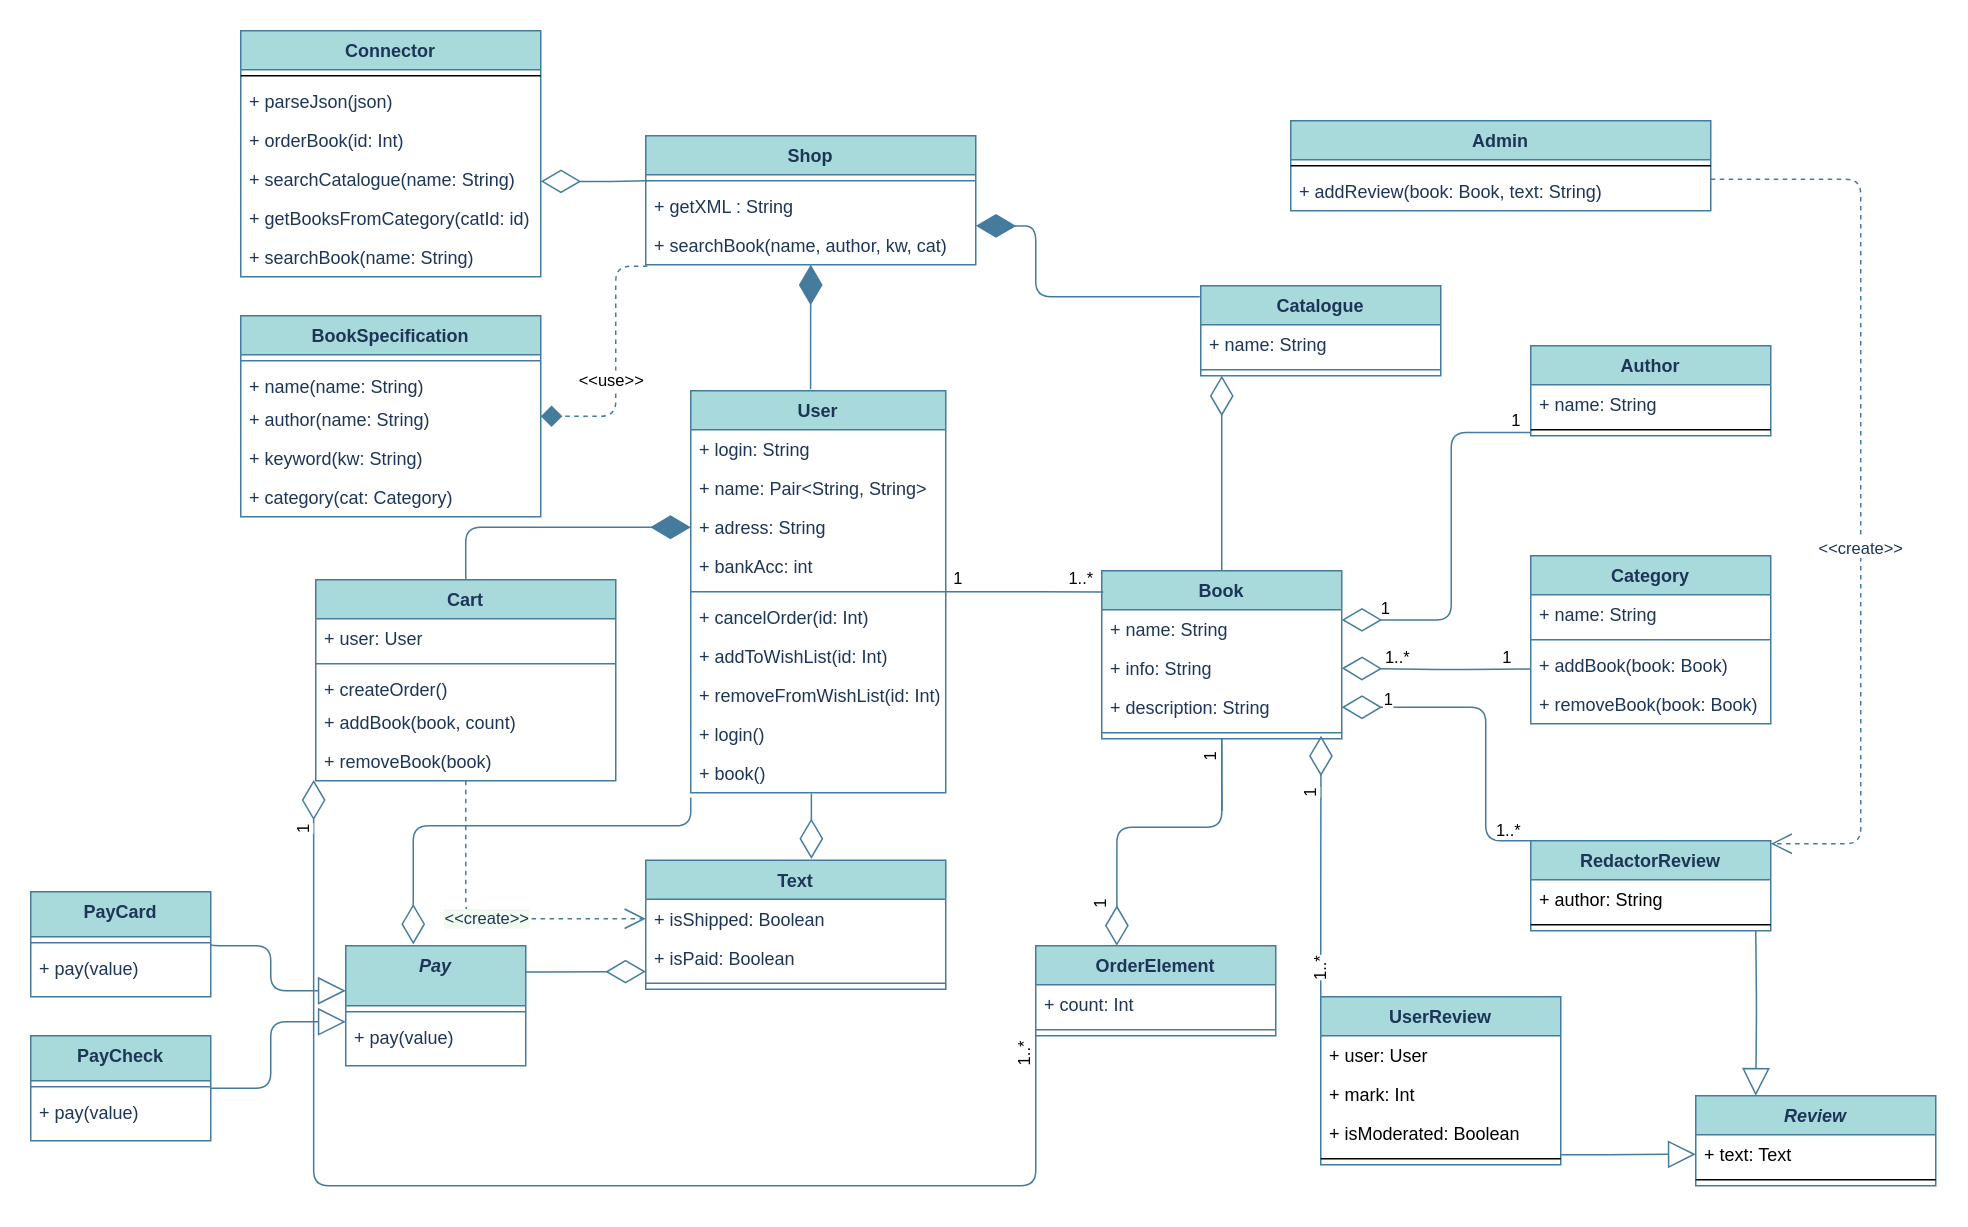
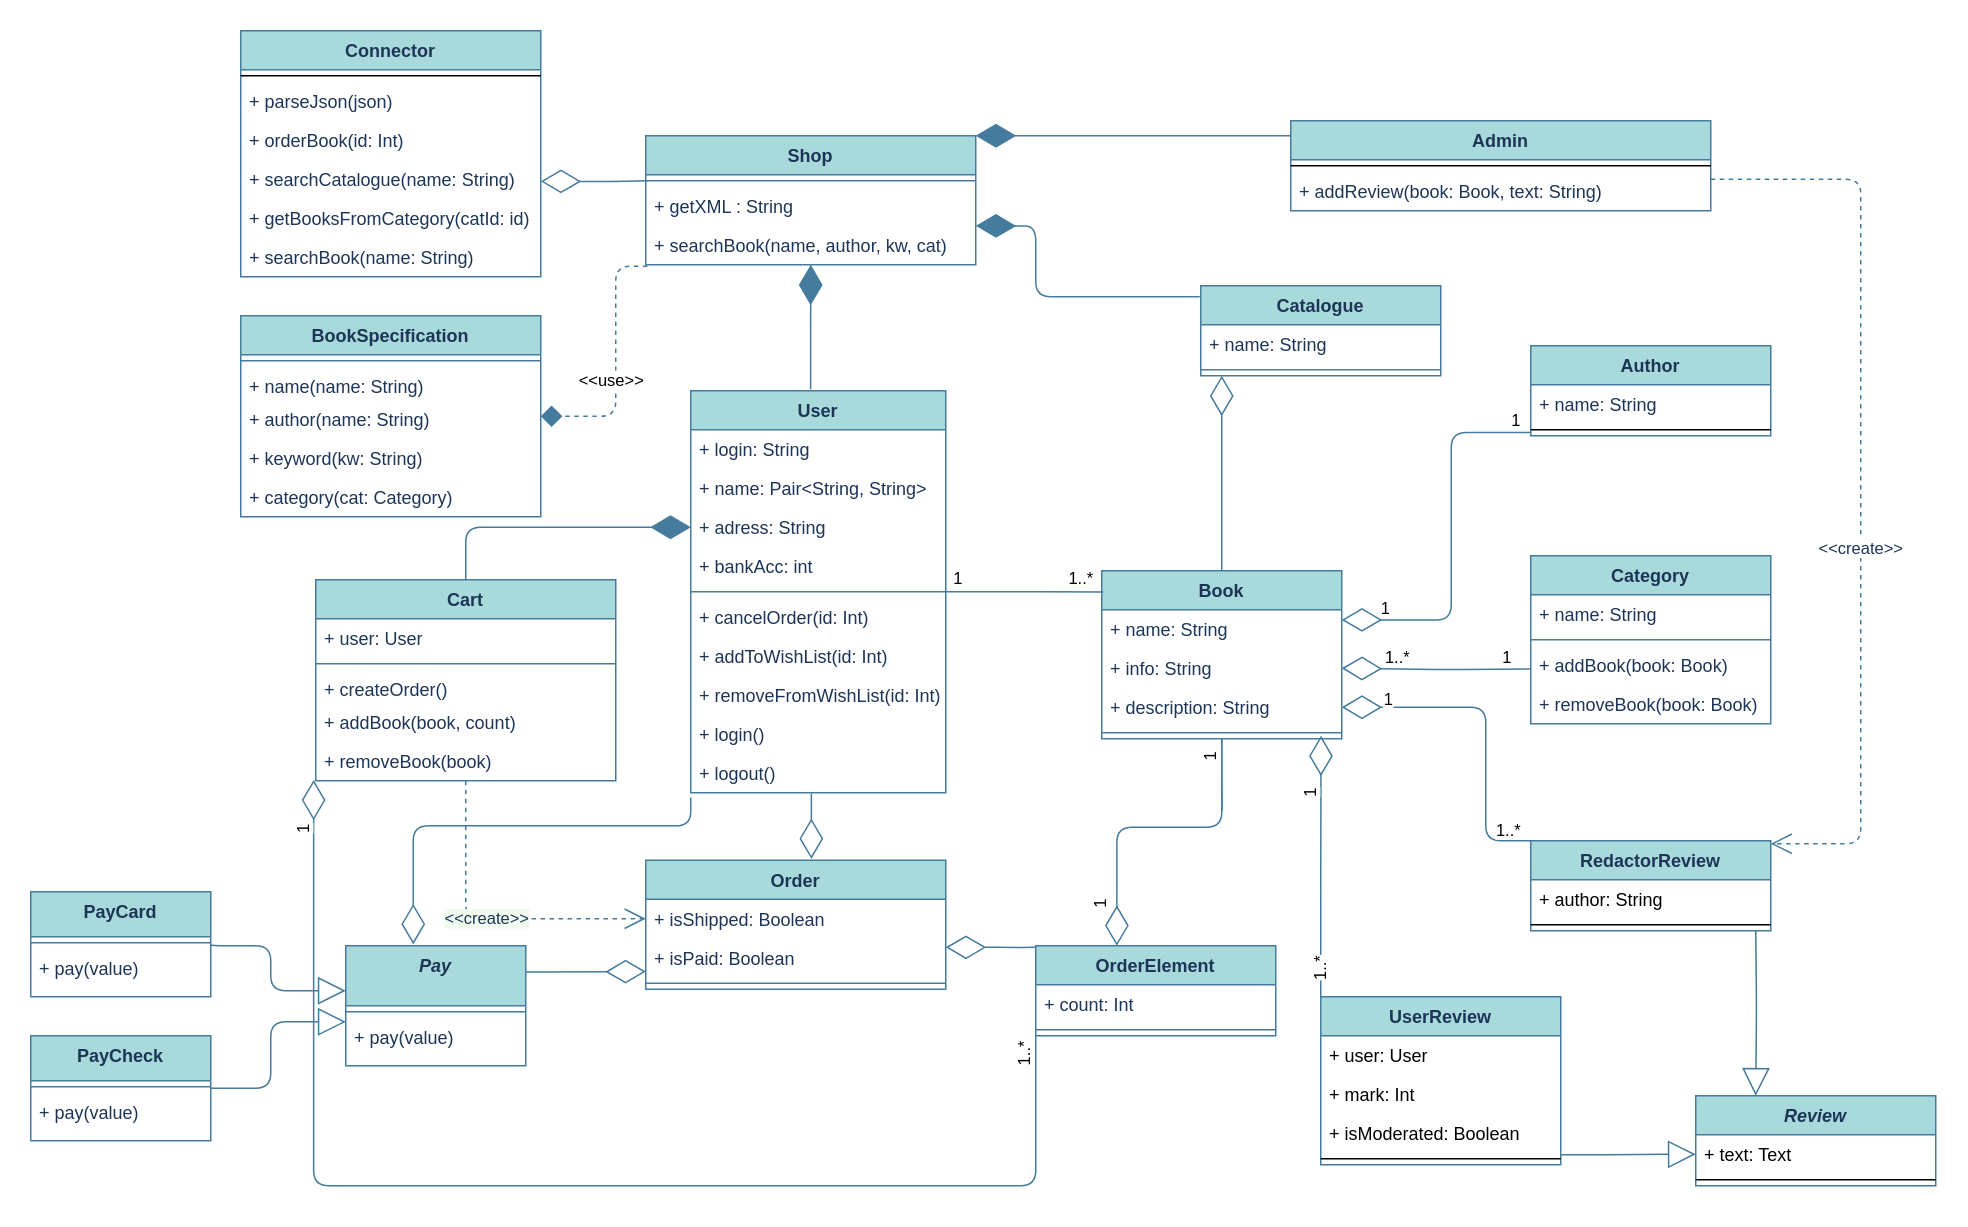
+ <mxCell id="58" style="edgeStyle=orthogonalEdgeStyle;curved=0;rounded=1;orthogonalLoop=1;jettySize=auto;html=1;exitX=0;exitY=0.166;exitDx=0;exitDy=0;strokeColor=#457B9D;fontColor=#1D3557;entryX=1;entryY=0;entryDx=0;entryDy=0;labelBackgroundColor=#F1FAEE;endFill=1;endArrow=diamondThin;endSize=24;exitPerimeter=0;" parent="1" source="55" target="6" edge="1"><mxGeometry relative="1" as="geometry"><mxPoint x="660" y="119" as="targetPoint" /><Array as="points"><mxPoint x="859" y="90" /></Array></mxGeometry></mxCell>
- <mxCell id="40" value="+ book()" style="text;strokeColor=none;fillColor=none;align=left;verticalAlign=top;spacingLeft=4;spacingRight=4;overflow=hidden;rotatable=0;points=[[0,0.5],[1,0.5]];portConstraint=eastwest;fontColor=#1D3557;" parent="30" vertex="1"><mxGeometry y="242" width="170" height="26" as="geometry" /></mxCell>
+ <mxCell id="40" value="+ logout()" style="text;strokeColor=none;fillColor=none;align=left;verticalAlign=top;spacingLeft=4;spacingRight=4;overflow=hidden;rotatable=0;points=[[0,0.5],[1,0.5]];portConstraint=eastwest;fontColor=#1D3557;" parent="30" vertex="1"><mxGeometry y="242" width="170" height="26" as="geometry" /></mxCell>
- <mxCell id="70" value="Text" style="swimlane;fontStyle=1;align=center;verticalAlign=top;childLayout=stackLayout;horizontal=1;startSize=26;horizontalStack=0;resizeParent=1;resizeParentMax=0;resizeLast=0;collapsible=1;marginBottom=0;fillColor=#A8DADC;strokeColor=#457B9D;fontColor=#1D3557;" parent="1" vertex="1"><mxGeometry x="430" y="573" width="200" height="86" as="geometry" /></mxCell>
+ <mxCell id="70" value="Order" style="swimlane;fontStyle=1;align=center;verticalAlign=top;childLayout=stackLayout;horizontal=1;startSize=26;horizontalStack=0;resizeParent=1;resizeParentMax=0;resizeLast=0;collapsible=1;marginBottom=0;fillColor=#A8DADC;strokeColor=#457B9D;fontColor=#1D3557;" parent="1" vertex="1"><mxGeometry x="430" y="573" width="200" height="86" as="geometry" /></mxCell>
+ <mxCell id="10" style="edgeStyle=orthogonalEdgeStyle;rounded=1;orthogonalLoop=1;jettySize=auto;html=1;exitX=0;exitY=0.018;exitDx=0;exitDy=0;endFill=0;endArrow=diamondThin;endSize=24;labelBackgroundColor=#F1FAEE;strokeColor=#457B9D;fontColor=#1D3557;align=left;labelPosition=right;verticalLabelPosition=middle;verticalAlign=top;entryX=1;entryY=0.231;entryDx=0;entryDy=0;entryPerimeter=0;exitPerimeter=0;" parent="1" source="94" target="72" edge="1"><mxGeometry relative="1" as="geometry"><mxPoint x="680" y="631" as="targetPoint" /><Array as="points" /></mxGeometry></mxCell>
